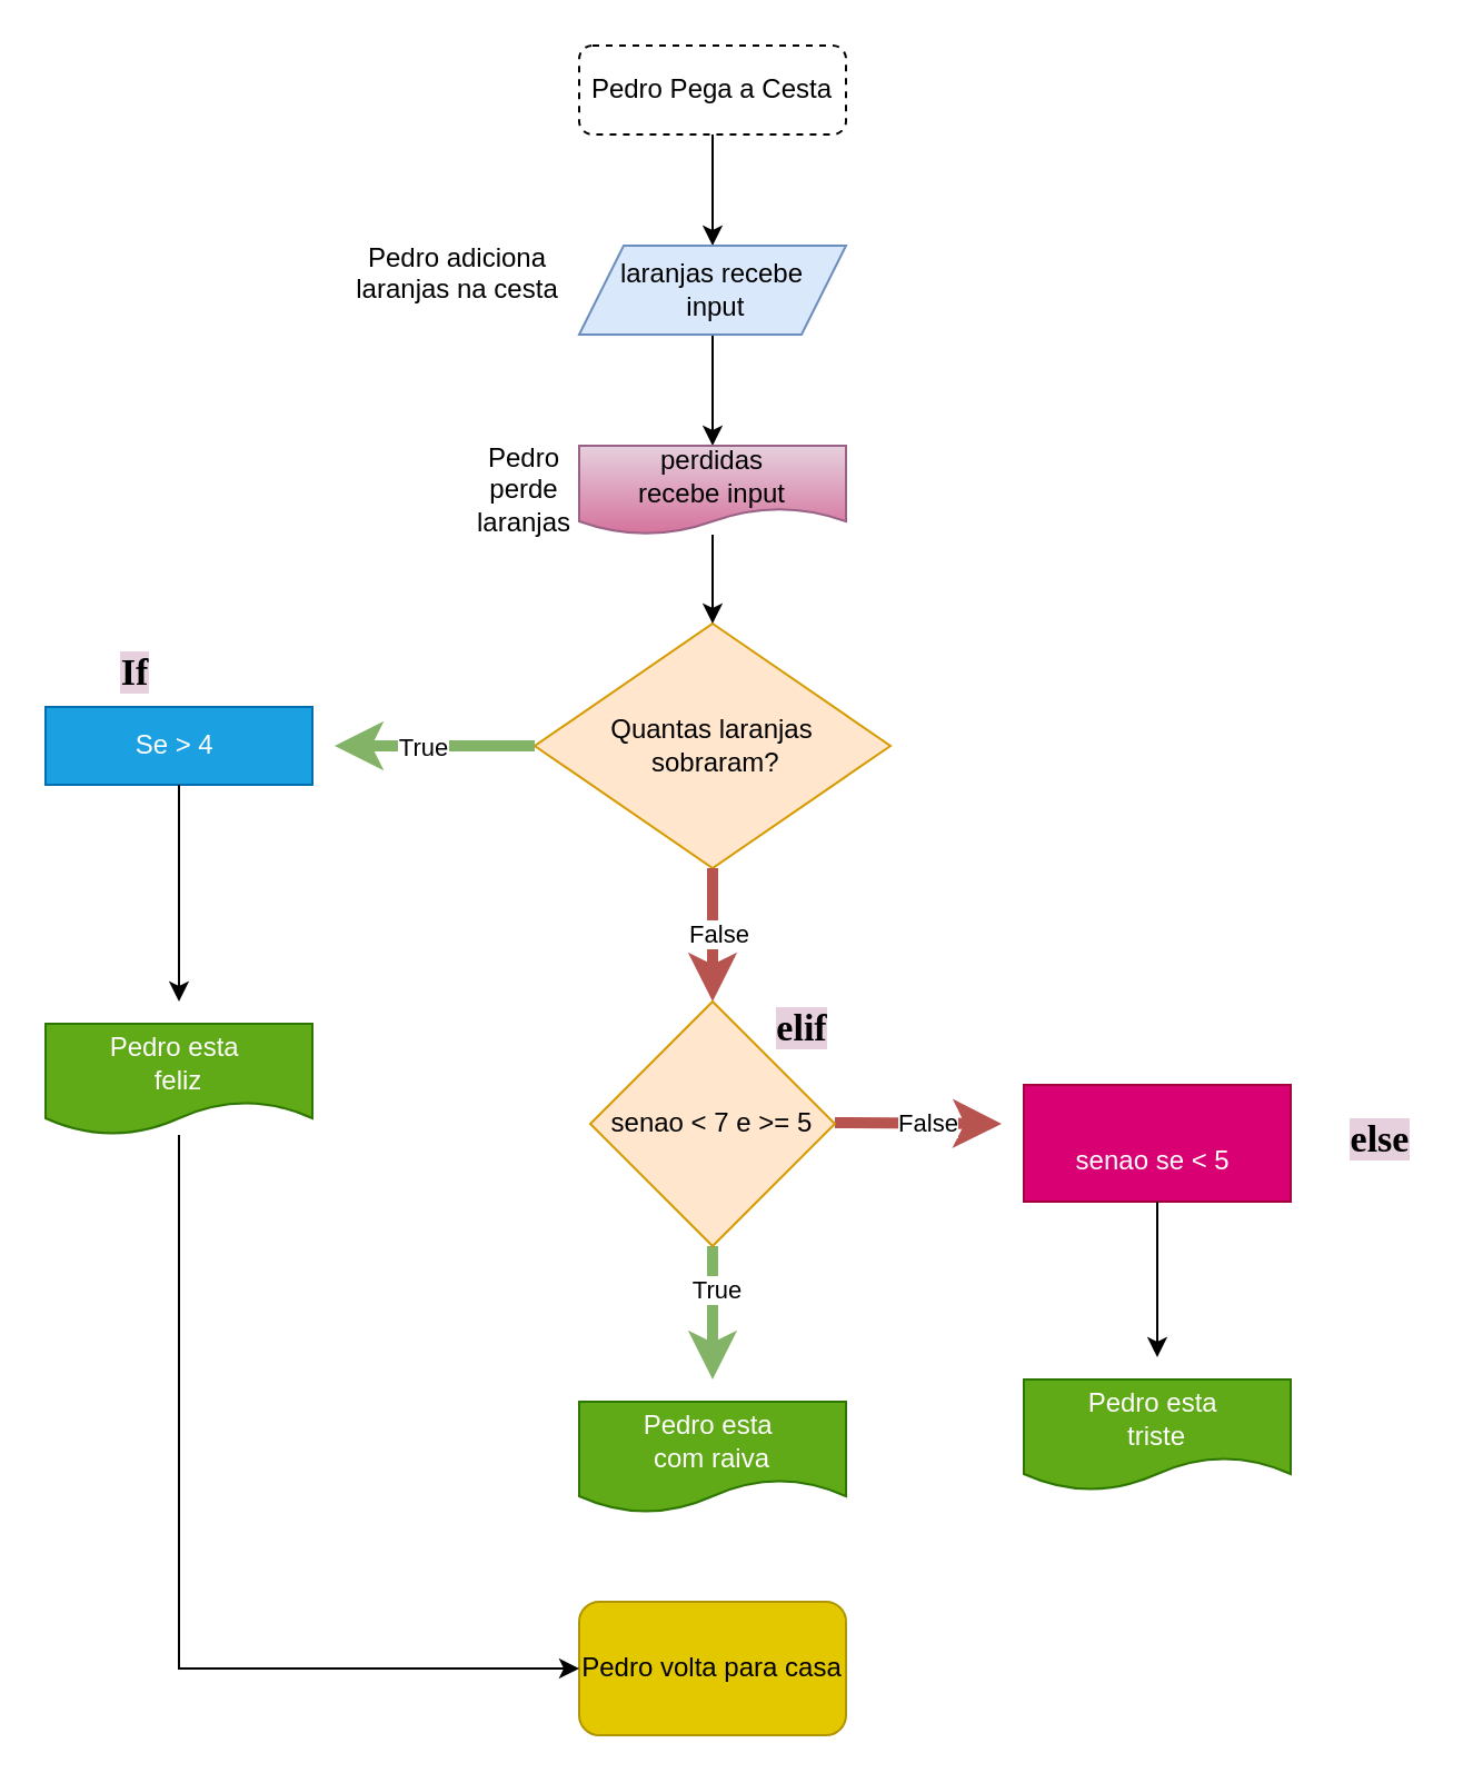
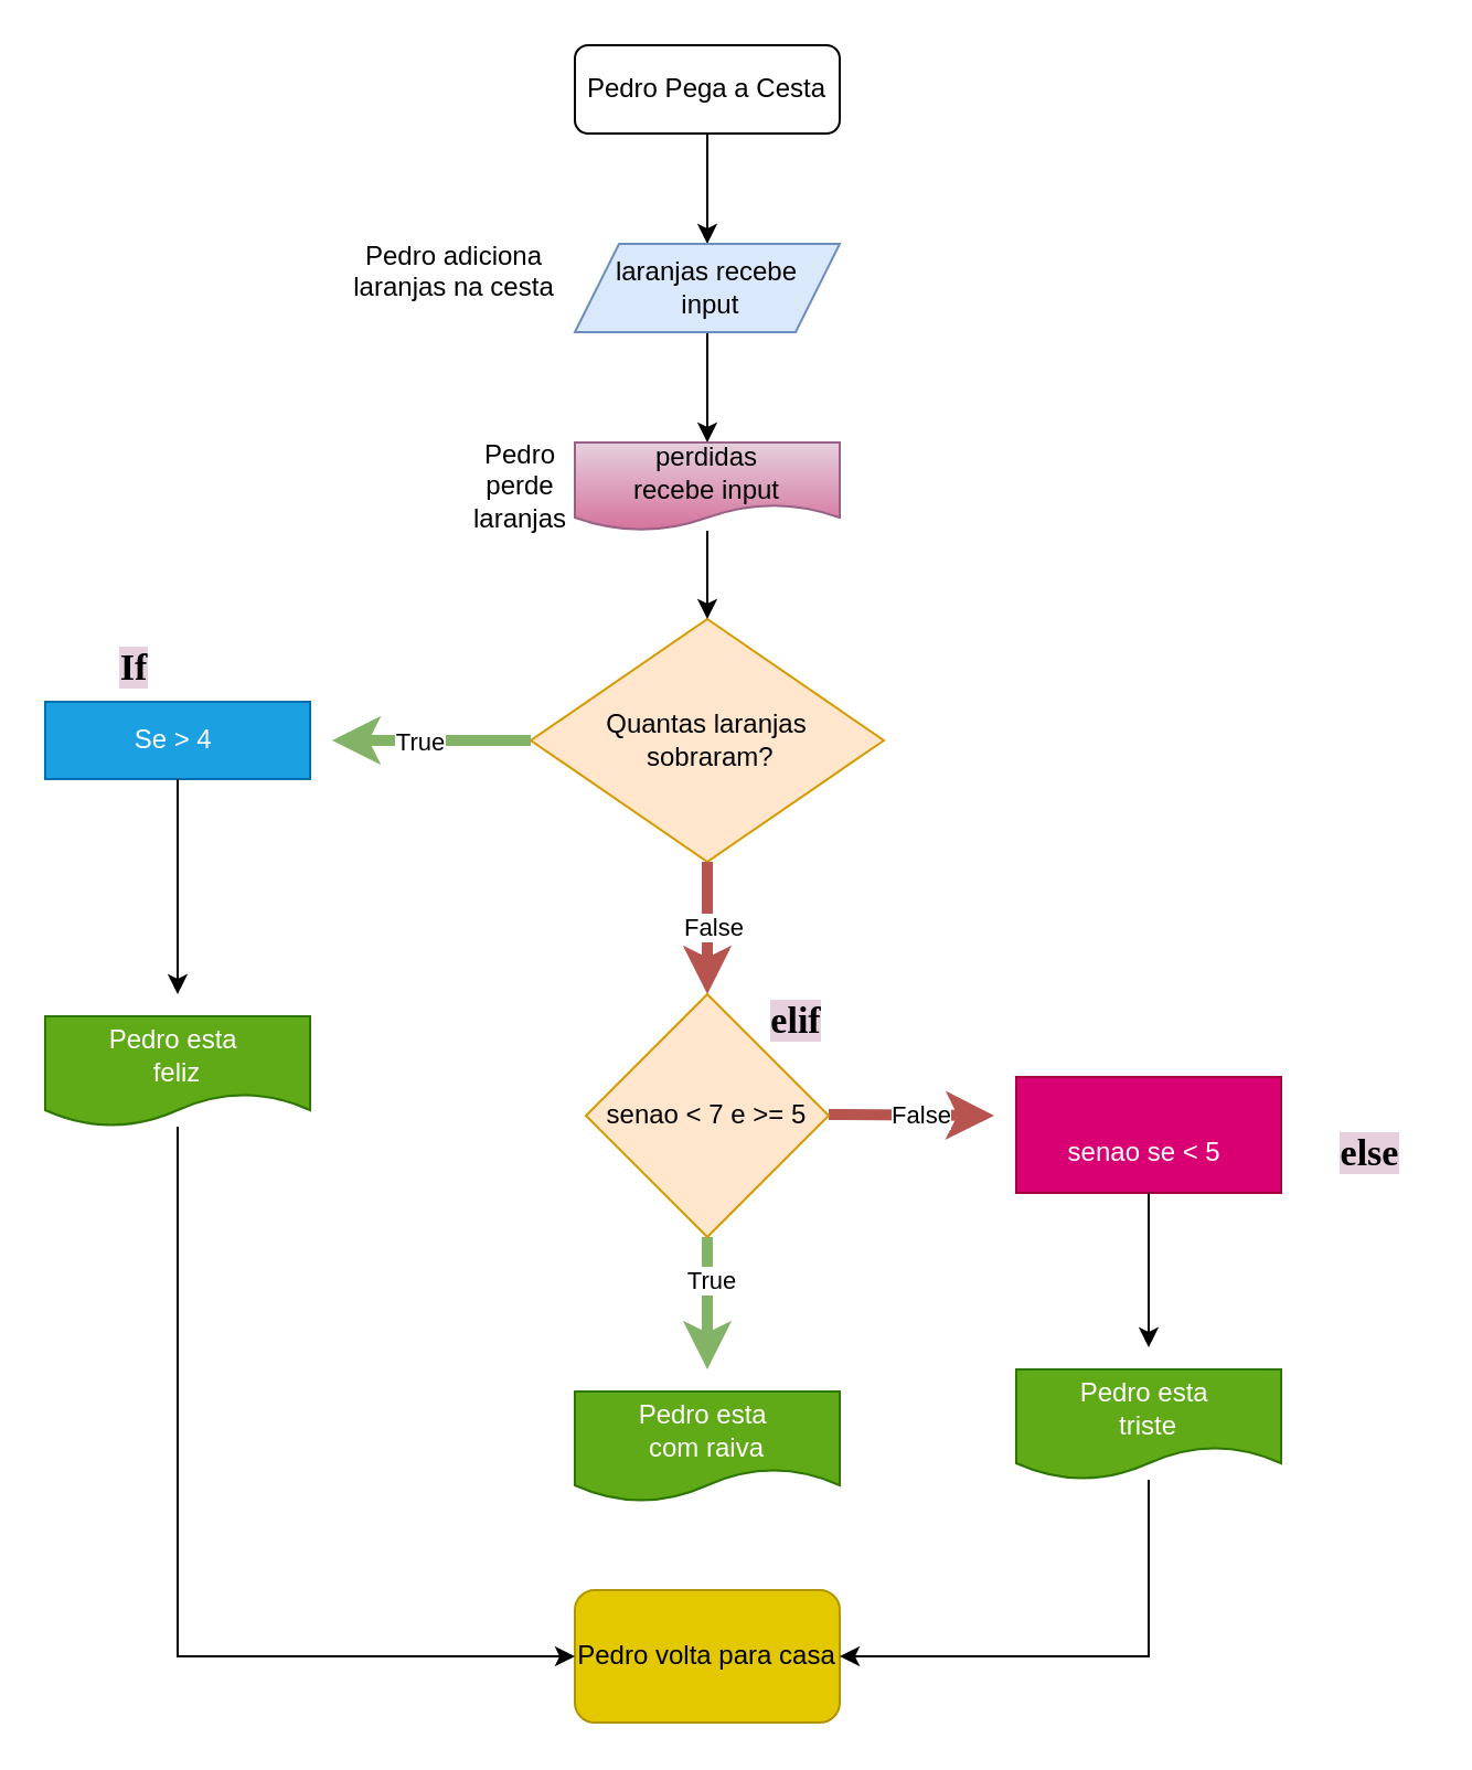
- <mxCell id="2" value="Pedro Pega a Cesta" style="rounded=1;whiteSpace=wrap;html=1;dashed=1;" vertex="1" parent="1"><mxGeometry x="260" y="20" width="120" height="40" as="geometry" /></mxCell>
+ <mxCell id="2" value="Pedro Pega a Cesta" style="rounded=1;whiteSpace=wrap;html=1;" vertex="1" parent="1"><mxGeometry x="260" y="20" width="120" height="40" as="geometry" /></mxCell>
- <mxCell id="34" value="&lt;div style=&quot;font-size: 17px;&quot;&gt;&lt;font face=&quot;Times New Roman&quot;&gt;&lt;span style=&quot;background-color: rgb(230, 208, 222);&quot;&gt;&lt;b&gt;else&lt;/b&gt;&lt;/span&gt;&lt;/font&gt;&lt;/div&gt;" style="text;html=1;align=center;verticalAlign=middle;resizable=0;points=[];autosize=1;strokeColor=none;fillColor=none;" vertex="1" parent="1"><mxGeometry x="595" y="498" width="50" height="30" as="geometry" /></mxCell>
+ <mxCell id="34" value="&lt;div style=&quot;font-size: 17px;&quot;&gt;&lt;font face=&quot;Times New Roman&quot;&gt;&lt;span style=&quot;background-color: rgb(230, 208, 222);&quot;&gt;&lt;b&gt;else&lt;/b&gt;&lt;/span&gt;&lt;/font&gt;&lt;/div&gt;" style="text;html=1;align=center;verticalAlign=middle;resizable=0;points=[];autosize=1;strokeColor=none;fillColor=none;" vertex="1" parent="1"><mxGeometry x="595" y="508" width="50" height="30" as="geometry" /></mxCell>
+ <mxCell id="18" value="" style="endArrow=classic;html=1;rounded=0;exitX=0.5;exitY=1;exitDx=0;exitDy=0;entryX=1;entryY=0.5;entryDx=0;entryDy=0;" edge="1" parent="1" source="30" target="15"><mxGeometry width="50" height="50" relative="1" as="geometry"><mxPoint x="520" y="650" as="sourcePoint" /><mxPoint x="550" y="600" as="targetPoint" /><Array as="points"><mxPoint x="520" y="750" /></Array></mxGeometry></mxCell>
